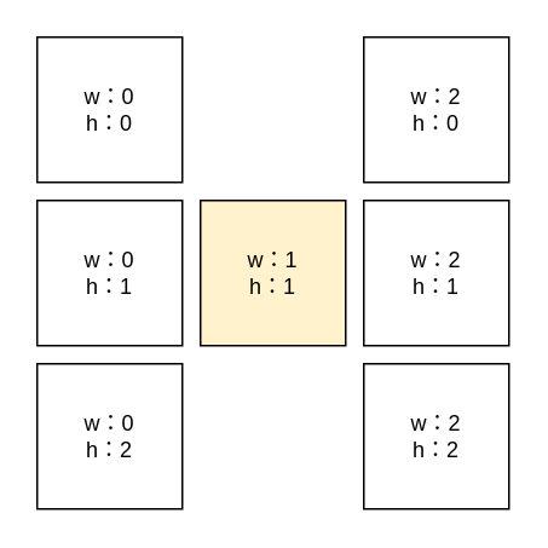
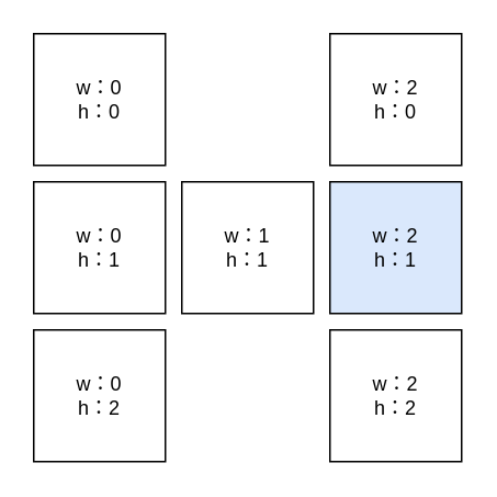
- <mxCell id="5" value="w：1&lt;br&gt;h：1" style="rounded=0;whiteSpace=wrap;html=1;fillColor=#fff2cc;" vertex="1" parent="1"><mxGeometry x="110" y="110" width="80" height="80" as="geometry" /></mxCell>
+ <mxCell id="5" value="w：1&lt;br&gt;h：1" style="rounded=0;whiteSpace=wrap;html=1;" vertex="1" parent="1"><mxGeometry x="110" y="110" width="80" height="80" as="geometry" /></mxCell>
- <mxCell id="6" value="w：2&lt;br&gt;h：1" style="rounded=0;whiteSpace=wrap;html=1;" vertex="1" parent="1"><mxGeometry x="200" y="110" width="80" height="80" as="geometry" /></mxCell>
+ <mxCell id="6" value="w：2&lt;br&gt;h：1" style="rounded=0;whiteSpace=wrap;html=1;fillColor=#dae8fc;" vertex="1" parent="1"><mxGeometry x="200" y="110" width="80" height="80" as="geometry" /></mxCell>
